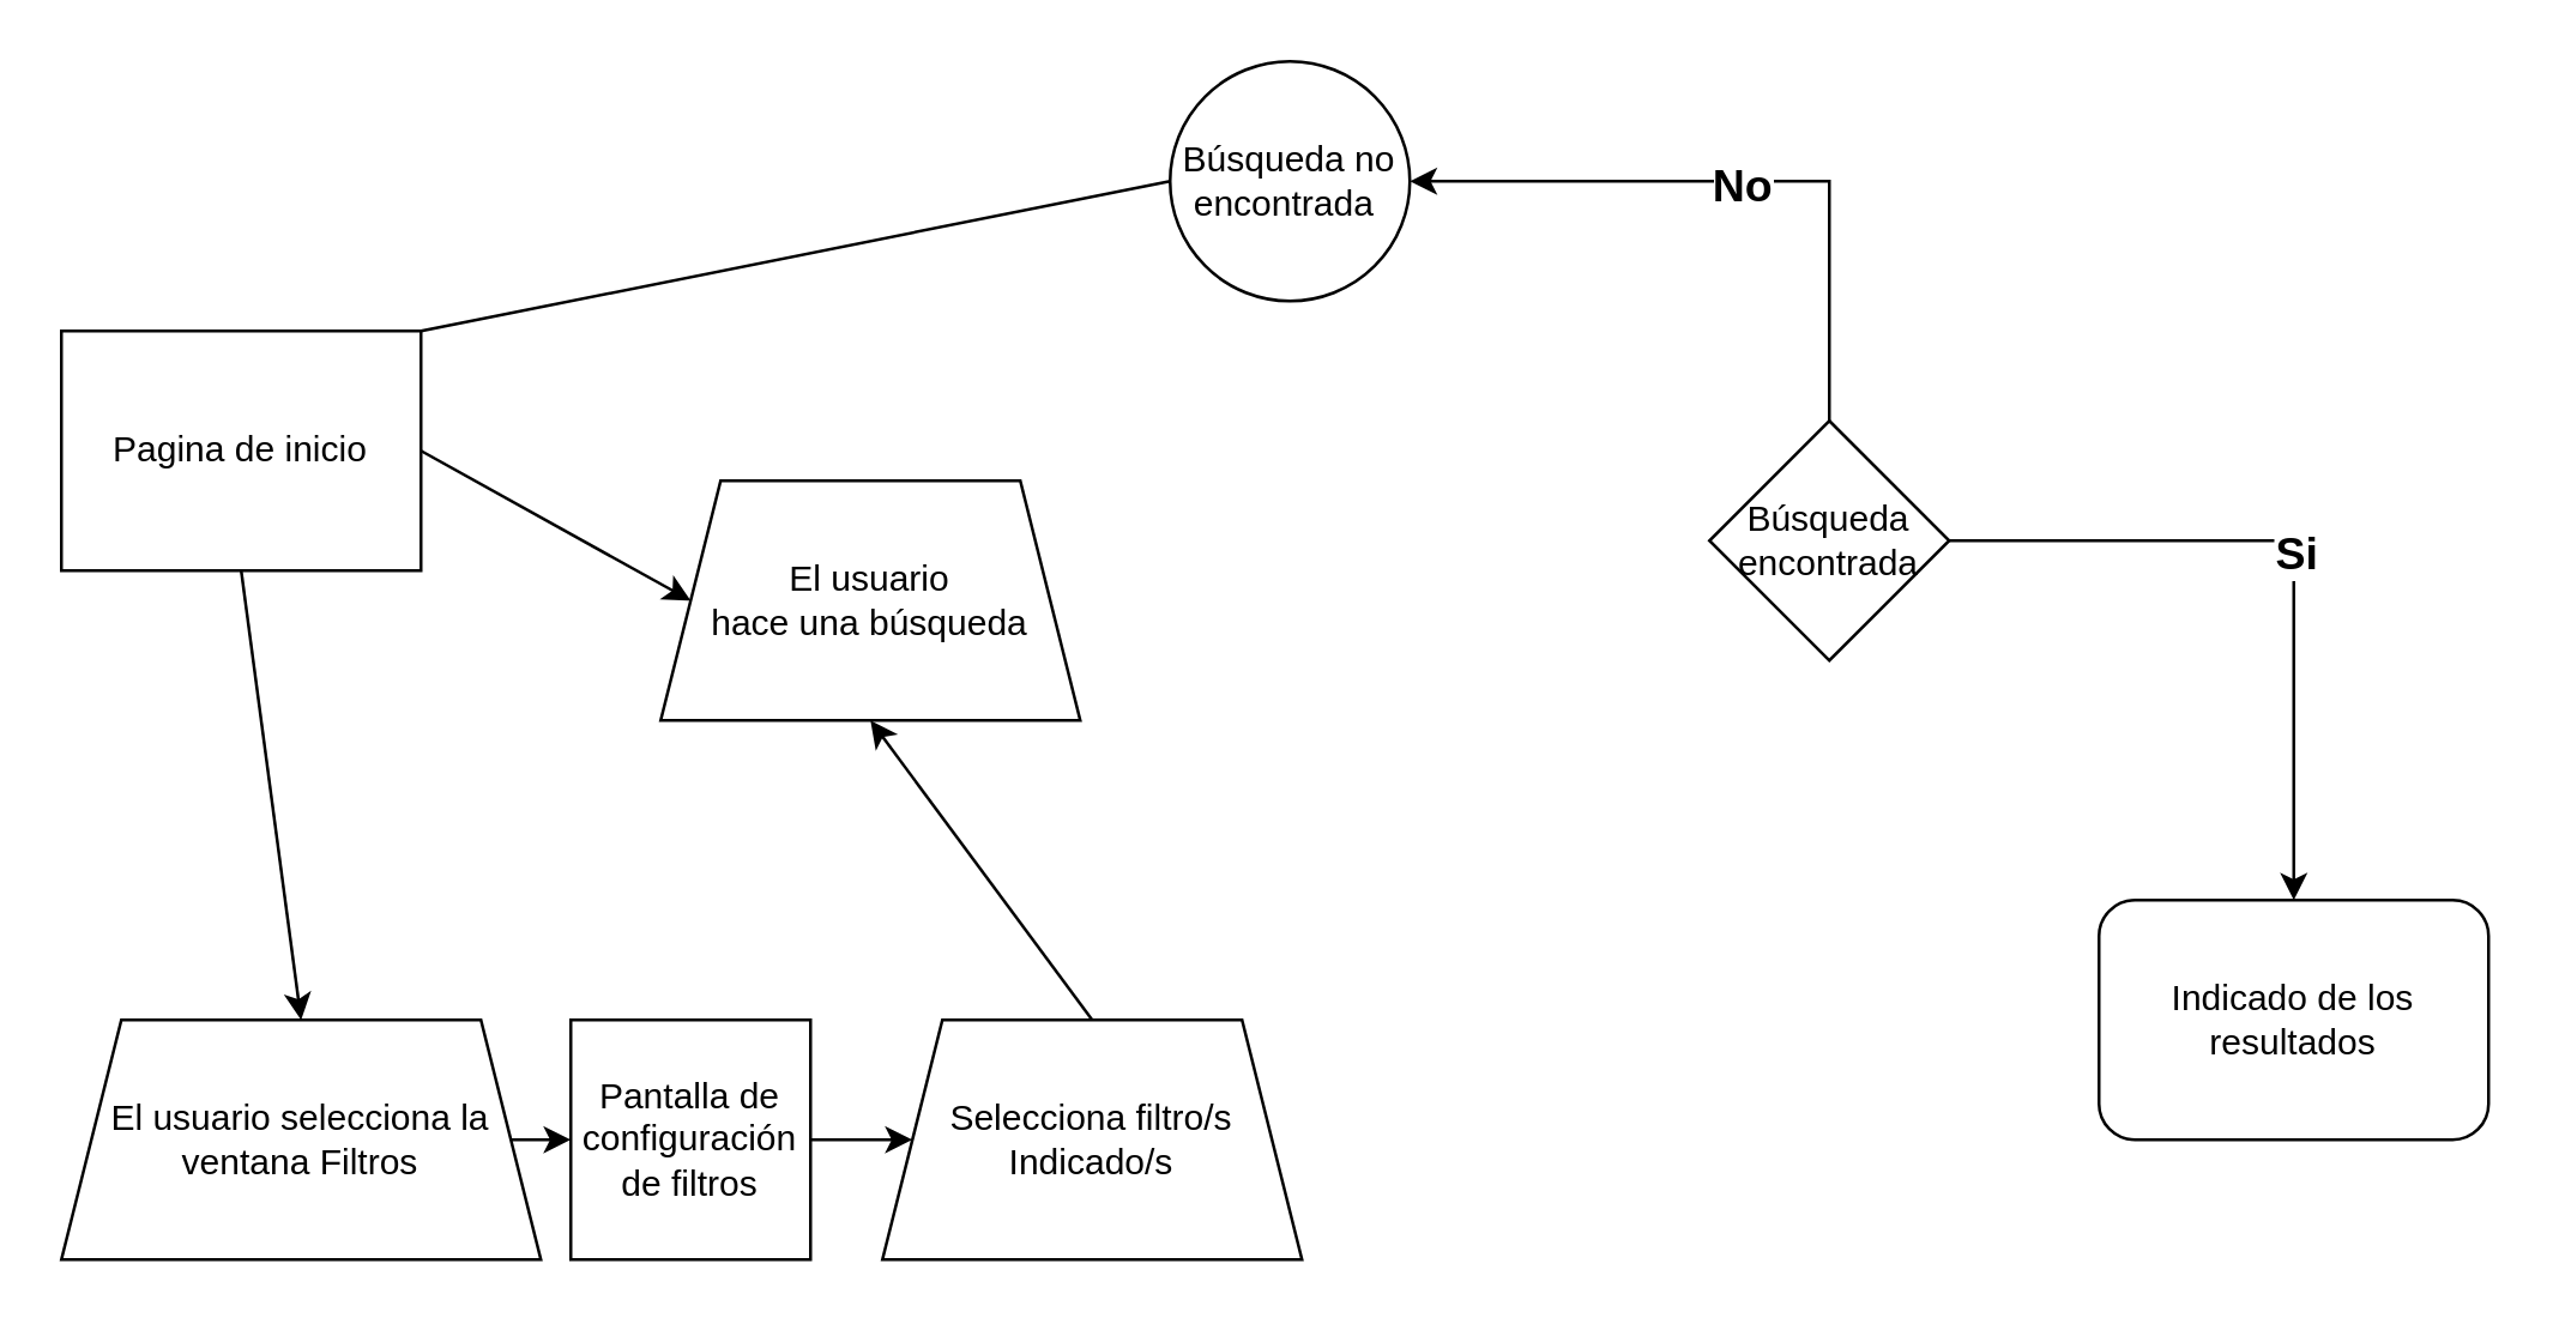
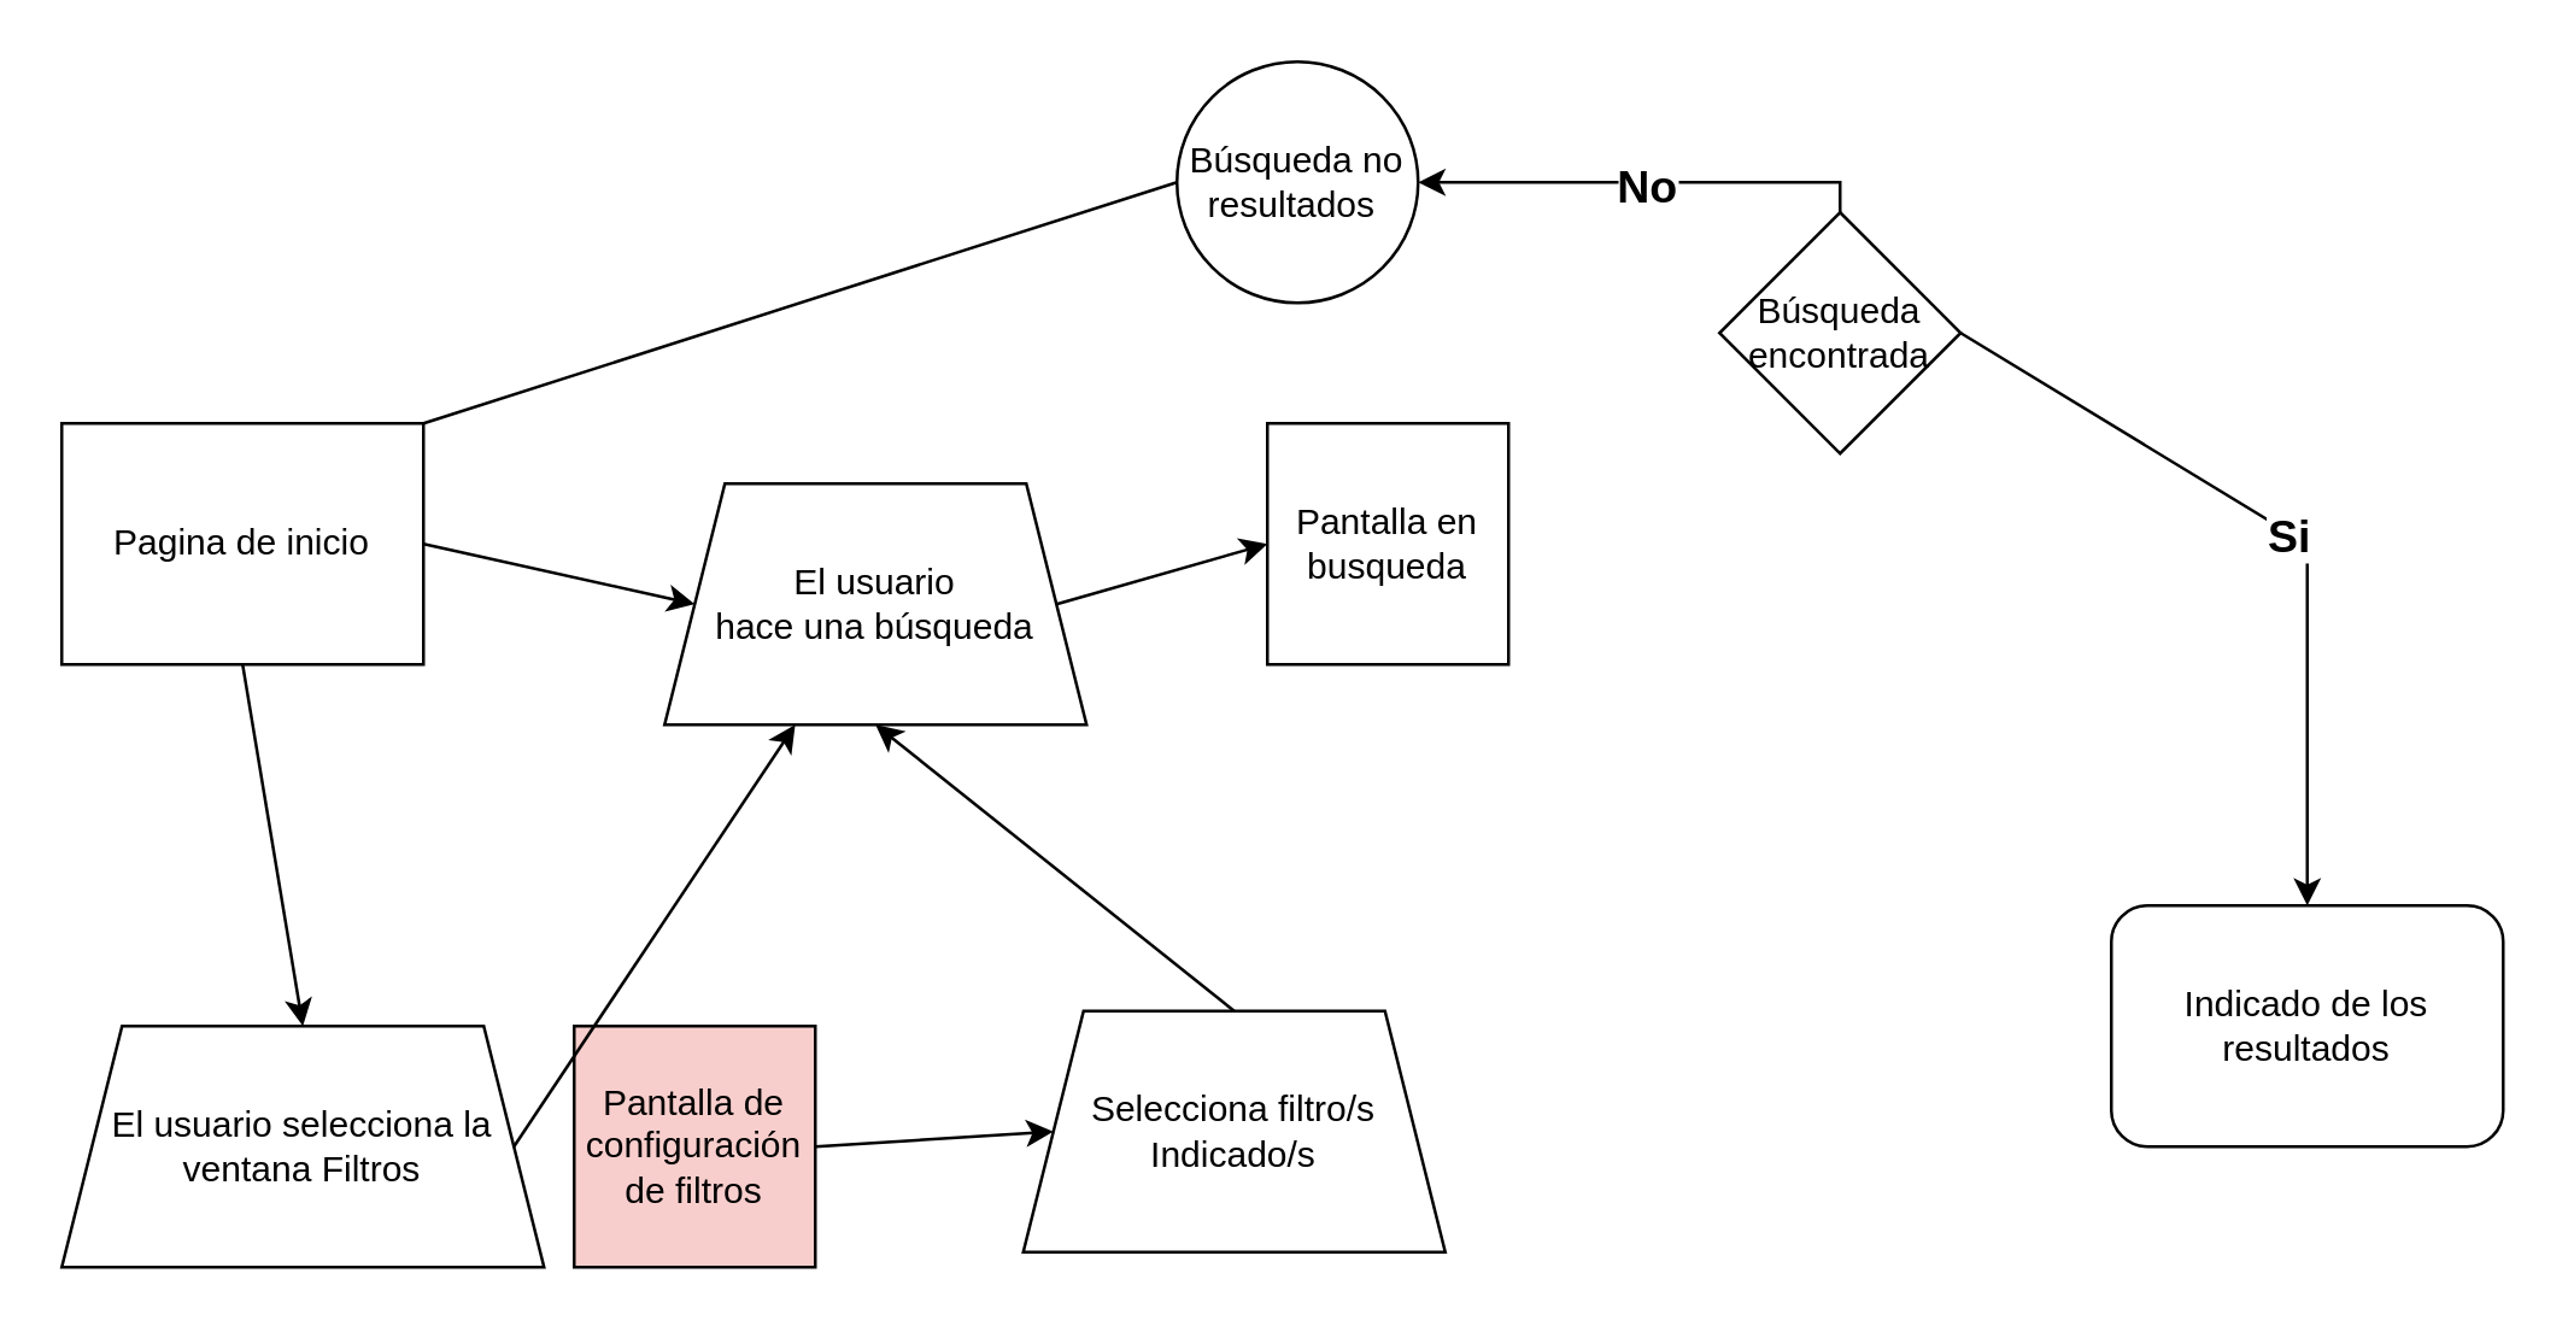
- <mxCell id="15" value="Búsqueda no&lt;br&gt;encontrada&amp;nbsp;" style="ellipse;whiteSpace=wrap;html=1;aspect=fixed;" vertex="1" parent="1"><mxGeometry x="390" y="20" width="80" height="80" as="geometry" /></mxCell>
+ <mxCell id="15" value="Búsqueda no&lt;br&gt;resultados&amp;nbsp;" style="ellipse;whiteSpace=wrap;html=1;aspect=fixed;" vertex="1" parent="1"><mxGeometry x="390" y="20" width="80" height="80" as="geometry" /></mxCell>
- <mxCell id="2" value="Pagina de inicio" style="rounded=0;whiteSpace=wrap;html=1;" vertex="1" parent="1"><mxGeometry x="20" y="110" width="120" height="80" as="geometry" /></mxCell>
+ <mxCell id="2" value="Pagina de inicio" style="rounded=0;whiteSpace=wrap;html=1;" vertex="1" parent="1"><mxGeometry y="140" width="120" height="80" as="geometry" x="20" /></mxCell>
+ <mxCell id="12" value="Pantalla en busqueda" style="whiteSpace=wrap;html=1;aspect=fixed;" vertex="1" parent="1"><mxGeometry x="420" y="140" width="80" height="80" as="geometry" /></mxCell>
- <mxCell id="14" value="Búsqueda encontrada" style="rhombus;whiteSpace=wrap;html=1;" vertex="1" parent="1"><mxGeometry x="570" y="140" width="80" height="80" as="geometry" /></mxCell>
+ <mxCell id="14" value="Búsqueda encontrada" style="rhombus;whiteSpace=wrap;html=1;" vertex="1" parent="1"><mxGeometry x="570" y="70" width="80" height="80" as="geometry" /></mxCell>
+ <mxCell id="13" value="" style="endArrow=classic;html=1;rounded=0;exitX=1;exitY=0.5;exitDx=0;exitDy=0;entryX=0;entryY=0.5;entryDx=0;entryDy=0;" edge="1" parent="1" source="3" target="12"><mxGeometry width="50" height="50" relative="1" as="geometry"><mxPoint x="410" y="240" as="sourcePoint" /><mxPoint x="460" y="190" as="targetPoint" /></mxGeometry></mxCell>
- <mxCell id="9" value="" style="endArrow=classic;html=1;rounded=0;exitX=1;exitY=0.5;exitDx=0;exitDy=0;entryX=0;entryY=0.5;entryDx=0;entryDy=0;" edge="1" parent="1" source="4" target="7"><mxGeometry width="50" height="50" relative="1" as="geometry"><mxPoint x="410" y="240" as="sourcePoint" /><mxPoint x="460" y="190" as="targetPoint" /></mxGeometry></mxCell>
+ <mxCell id="9" value="" style="endArrow=classic;html=1;rounded=0;exitX=1;exitY=0.5;exitDx=0;exitDy=0;" edge="1" parent="1" source="4" target="3"><mxGeometry width="50" height="50" relative="1" as="geometry"><mxPoint x="410" y="240" as="sourcePoint" /><mxPoint x="460" y="190" as="targetPoint" /></mxGeometry></mxCell>
- <mxCell id="7" value="Pantalla de configuración de filtros" style="whiteSpace=wrap;html=1;aspect=fixed;" vertex="1" parent="1"><mxGeometry x="190" y="340" width="80" height="80" as="geometry" /></mxCell>
+ <mxCell id="7" value="Pantalla de configuración de filtros" style="whiteSpace=wrap;html=1;aspect=fixed;fillColor=#f8cecc;" vertex="1" parent="1"><mxGeometry x="190" y="340" width="80" height="80" as="geometry" /></mxCell>
- <mxCell id="8" value="Selecciona filtro/s&lt;br&gt;Indicado/s" style="shape=trapezoid;perimeter=trapezoidPerimeter;whiteSpace=wrap;html=1;fixedSize=1;" vertex="1" parent="1"><mxGeometry x="294" y="340" width="140" height="80" as="geometry" /></mxCell>
+ <mxCell id="8" value="Selecciona filtro/s&lt;br&gt;Indicado/s" style="shape=trapezoid;perimeter=trapezoidPerimeter;whiteSpace=wrap;html=1;fixedSize=1;" vertex="1" parent="1"><mxGeometry x="339" y="335" width="140" height="80" as="geometry" /></mxCell>
